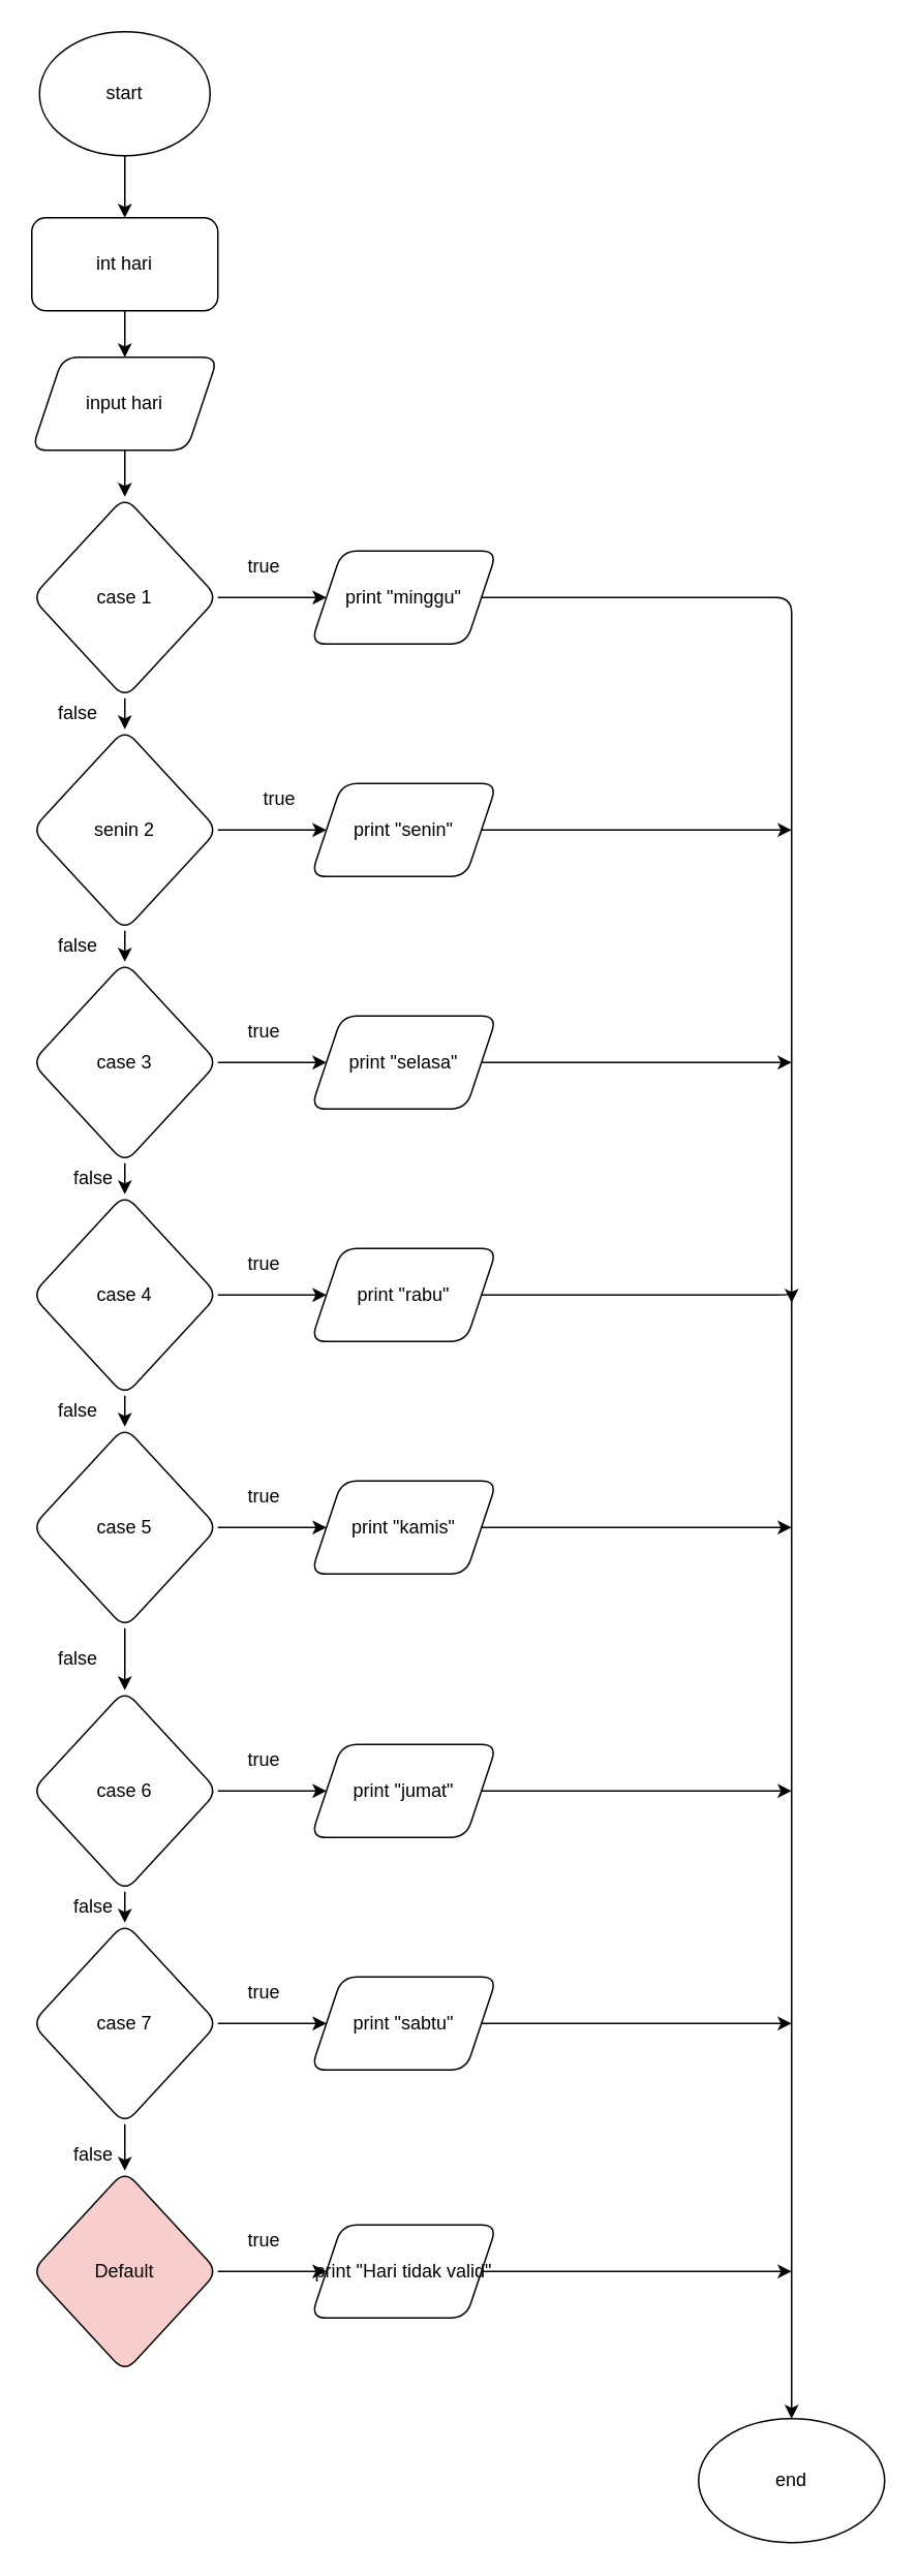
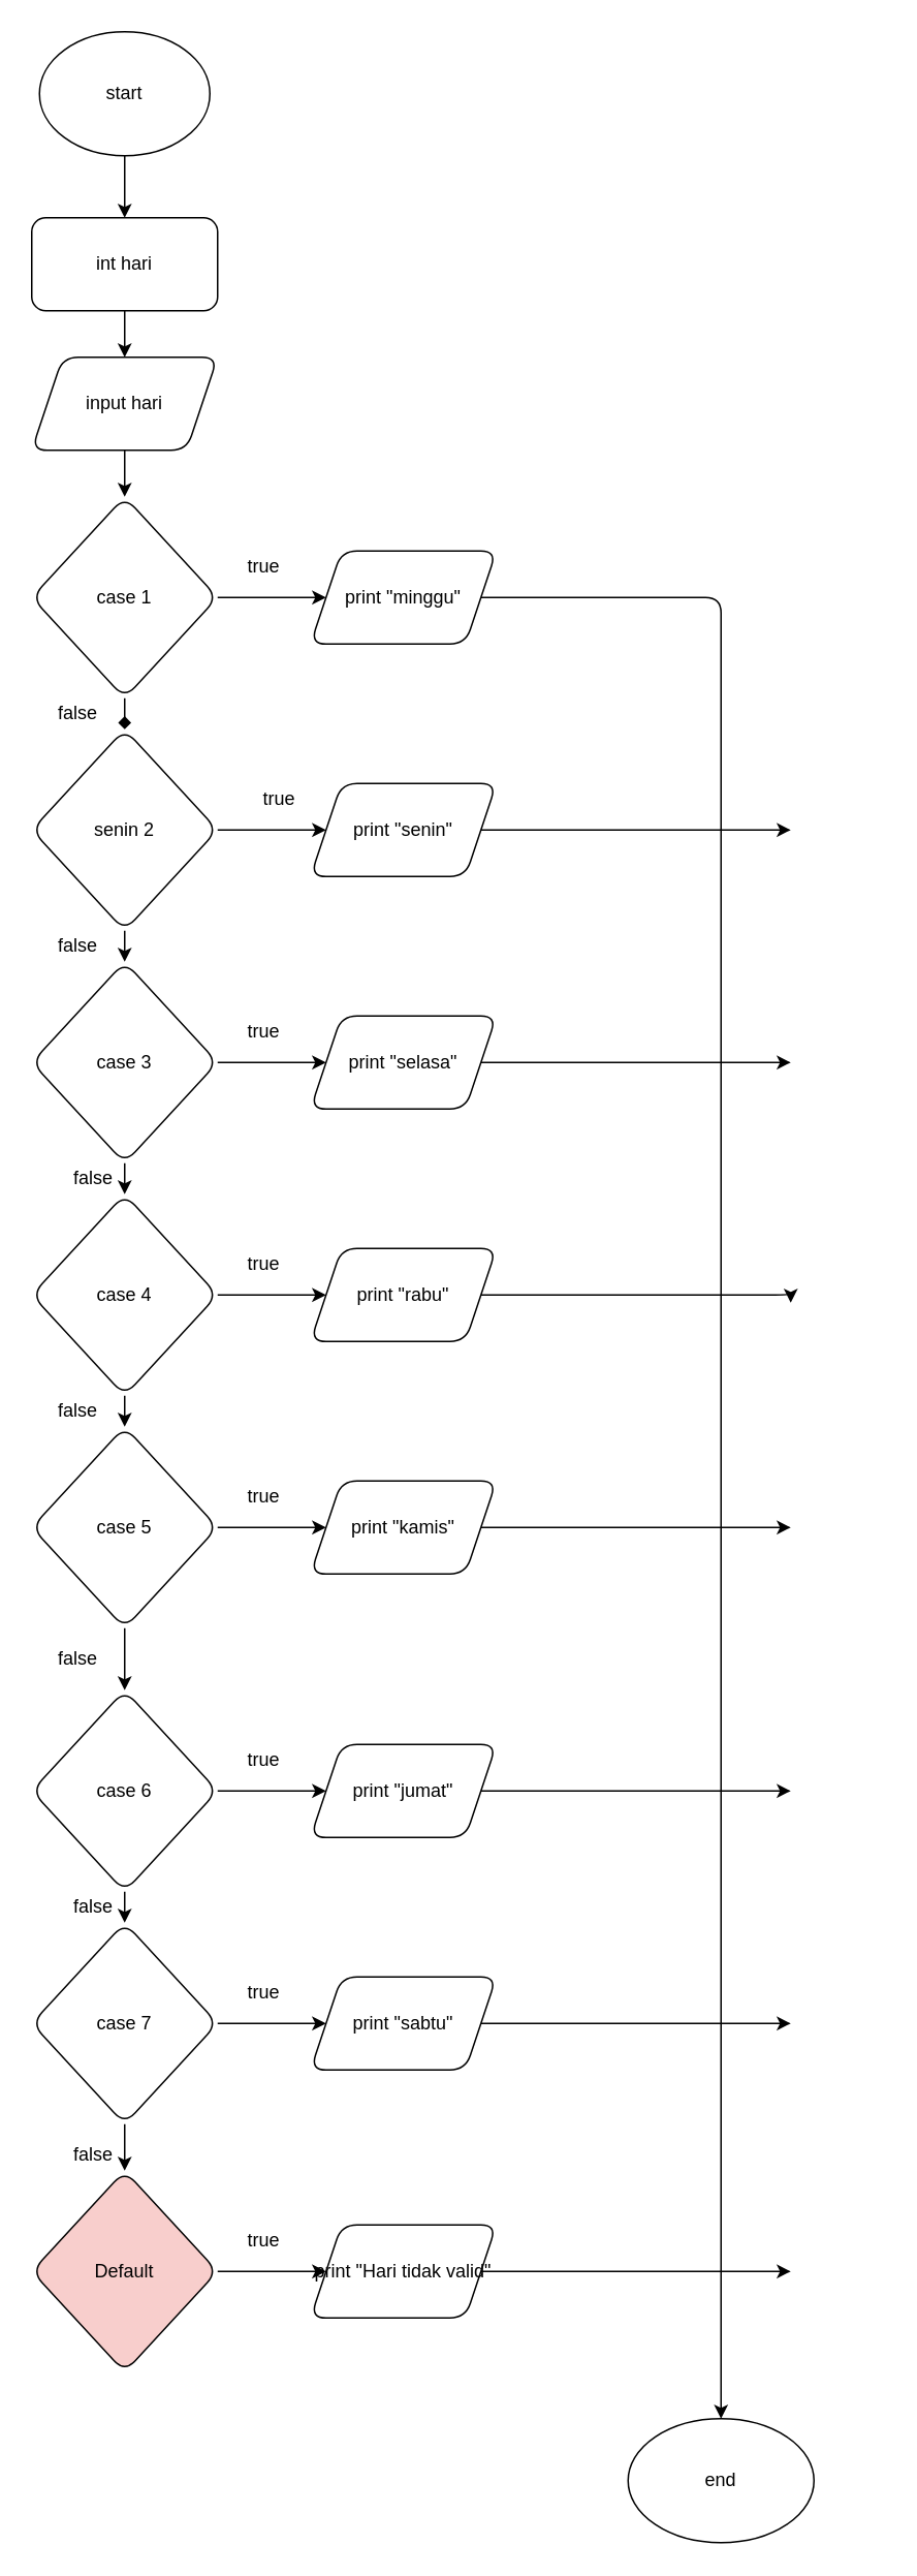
- <mxCell id="9" value="" style="edgeStyle=orthogonalEdgeStyle;orthogonalLoop=1;jettySize=auto;html=1;" edge="1" parent="1" source="10" target="13"><mxGeometry relative="1" as="geometry" /></mxCell>
+ <mxCell id="9" value="" style="edgeStyle=orthogonalEdgeStyle;orthogonalLoop=1;jettySize=auto;html=1;endArrow=diamond;" edge="1" parent="1" source="10" target="13"><mxGeometry relative="1" as="geometry" /></mxCell>
- <mxCell id="47" value="end" style="ellipse;whiteSpace=wrap;html=1;rounded=1;" vertex="1" parent="1"><mxGeometry x="450" y="1560" width="120" height="80" as="geometry" /></mxCell>
+ <mxCell id="47" value="end" style="ellipse;whiteSpace=wrap;html=1;rounded=1;" vertex="1" parent="1"><mxGeometry x="405" y="1560" width="120" height="80" as="geometry" /></mxCell>
